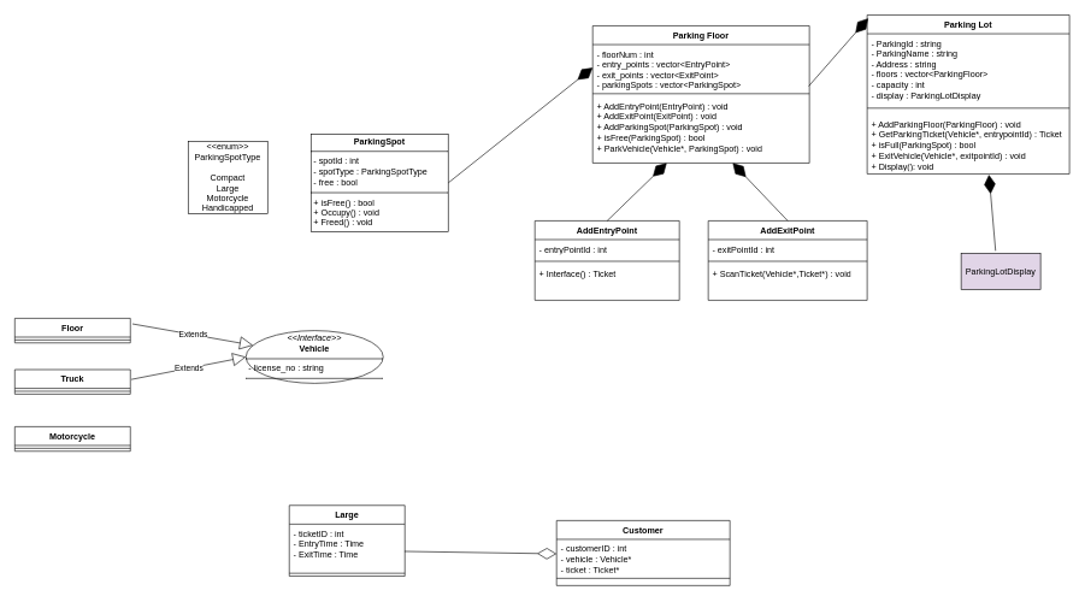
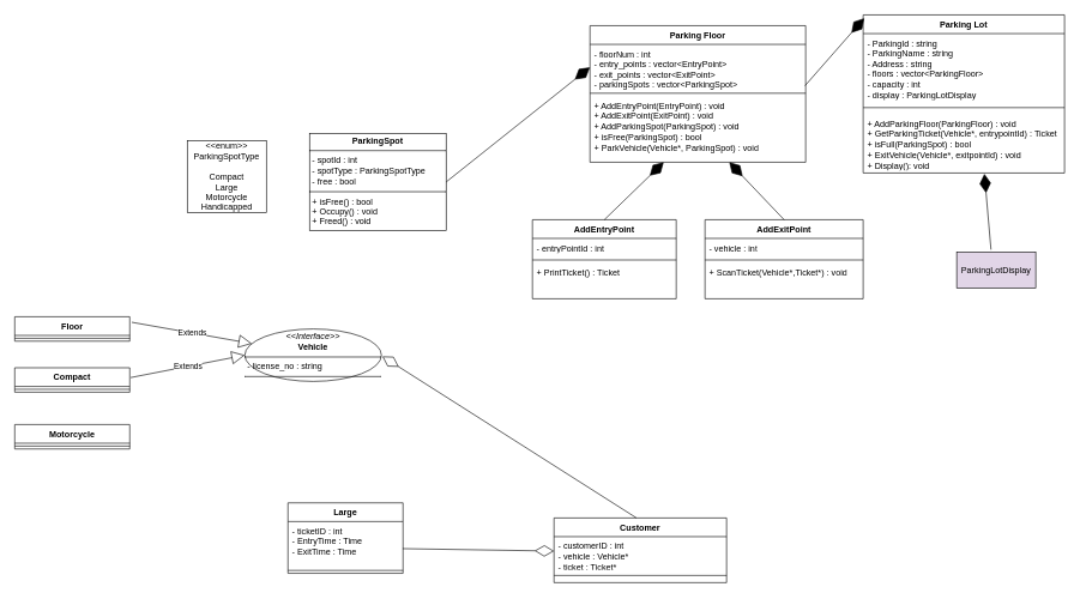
- <mxCell id="15" value="- exitPointId : int" style="text;strokeColor=none;fillColor=none;align=left;verticalAlign=top;spacingLeft=4;spacingRight=4;overflow=hidden;rotatable=0;points=[[0,0.5],[1,0.5]];portConstraint=eastwest;whiteSpace=wrap;html=1;" parent="14" vertex="1"><mxGeometry y="26" width="220" height="26" as="geometry" /></mxCell>
+ <mxCell id="15" value="- vehicle : int" style="text;strokeColor=none;fillColor=none;align=left;verticalAlign=top;spacingLeft=4;spacingRight=4;overflow=hidden;rotatable=0;points=[[0,0.5],[1,0.5]];portConstraint=eastwest;whiteSpace=wrap;html=1;" parent="14" vertex="1"><mxGeometry y="26" width="220" height="26" as="geometry" /></mxCell>
- <mxCell id="13" value="+ Interface() : Ticket&amp;nbsp;&amp;nbsp;" style="text;strokeColor=none;fillColor=none;align=left;verticalAlign=top;spacingLeft=4;spacingRight=4;overflow=hidden;rotatable=0;points=[[0,0.5],[1,0.5]];portConstraint=eastwest;whiteSpace=wrap;html=1;" parent="10" vertex="1"><mxGeometry y="60" width="200" height="50" as="geometry" /></mxCell>
+ <mxCell id="13" value="+ PrintTicket() : Ticket&amp;nbsp;&amp;nbsp;" style="text;strokeColor=none;fillColor=none;align=left;verticalAlign=top;spacingLeft=4;spacingRight=4;overflow=hidden;rotatable=0;points=[[0,0.5],[1,0.5]];portConstraint=eastwest;whiteSpace=wrap;html=1;" parent="10" vertex="1"><mxGeometry y="60" width="200" height="50" as="geometry" /></mxCell>
- <mxCell id="31" value="Truck" style="swimlane;fontStyle=1;align=center;verticalAlign=top;childLayout=stackLayout;horizontal=1;startSize=26;horizontalStack=0;resizeParent=1;resizeParentMax=0;resizeLast=0;collapsible=1;marginBottom=0;whiteSpace=wrap;html=1;" parent="1" vertex="1"><mxGeometry x="20" y="511" width="160" height="34" as="geometry" /></mxCell>
+ <mxCell id="31" value="Compact" style="swimlane;fontStyle=1;align=center;verticalAlign=top;childLayout=stackLayout;horizontal=1;startSize=26;horizontalStack=0;resizeParent=1;resizeParentMax=0;resizeLast=0;collapsible=1;marginBottom=0;whiteSpace=wrap;html=1;" parent="1" vertex="1"><mxGeometry x="20" y="511" width="160" height="34" as="geometry" /></mxCell>
+ <mxCell id="39" value="" style="endArrow=diamondThin;endFill=0;endSize=24;html=1;rounded=0;entryX=1.007;entryY=0.523;entryDx=0;entryDy=0;entryPerimeter=0;exitX=0.477;exitY=-0.002;exitDx=0;exitDy=0;exitPerimeter=0;" edge="1" parent="1" source="19" target="18"><mxGeometry width="160" relative="1" as="geometry"><mxPoint x="580" y="635" as="sourcePoint" /><mxPoint x="740" y="635" as="targetPoint" /></mxGeometry></mxCell>
